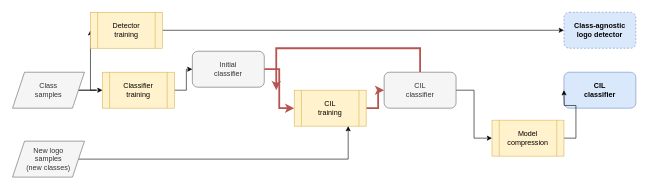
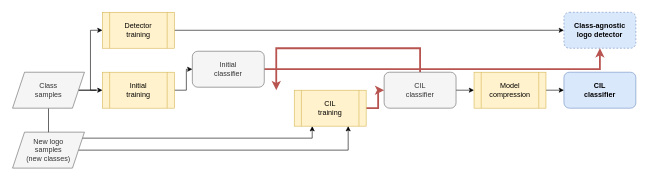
- <mxCell id="7" value="&lt;span style=&quot;font-weight: normal;&quot;&gt;Detector&lt;br&gt;training&lt;/span&gt;" style="shape=process;whiteSpace=wrap;html=1;backgroundOutline=1;fillColor=#fff2cc;strokeColor=#d6b656;fontStyle=1;" parent="1" vertex="1"><mxGeometry x="150" y="20" width="120" height="60" as="geometry" /></mxCell>
+ <mxCell id="7" value="&lt;span style=&quot;font-weight: normal;&quot;&gt;Detector&lt;br&gt;training&lt;/span&gt;" style="shape=process;whiteSpace=wrap;html=1;backgroundOutline=1;fillColor=#fff2cc;strokeColor=#d6b656;fontStyle=1;" parent="1" vertex="1"><mxGeometry x="170" width="120" height="60" as="geometry" y="20" /></mxCell>
- <mxCell id="9" value="&lt;span style=&quot;font-weight: normal;&quot;&gt;Classifier&lt;br&gt;training&lt;br&gt;&lt;/span&gt;" style="shape=process;whiteSpace=wrap;html=1;backgroundOutline=1;fillColor=#fff2cc;strokeColor=#d6b656;fontStyle=1;" parent="1" vertex="1"><mxGeometry x="170" y="120" width="120" height="60" as="geometry" /></mxCell>
+ <mxCell id="9" value="&lt;span style=&quot;font-weight: normal;&quot;&gt;Initial&lt;br&gt;training&lt;br&gt;&lt;/span&gt;" style="shape=process;whiteSpace=wrap;html=1;backgroundOutline=1;fillColor=#fff2cc;strokeColor=#d6b656;fontStyle=1;" parent="1" vertex="1"><mxGeometry x="170" y="120" width="120" height="60" as="geometry" /></mxCell>
- <mxCell id="11" style="edgeStyle=orthogonalEdgeStyle;rounded=0;orthogonalLoop=1;jettySize=auto;html=1;exitX=1;exitY=0.5;exitDx=0;exitDy=0;entryX=0;entryY=0.5;entryDx=0;entryDy=0;fillColor=#f8cecc;strokeColor=#b85450;strokeWidth=3;" edge="1" parent="1" source="12" target="14"><mxGeometry relative="1" as="geometry" /></mxCell>
+ <mxCell id="11" style="edgeStyle=orthogonalEdgeStyle;rounded=0;orthogonalLoop=1;jettySize=auto;html=1;exitX=1;exitY=0.5;exitDx=0;exitDy=0;fillColor=#f8cecc;strokeColor=#b85450;strokeWidth=3;" edge="1" parent="1" source="12" target="10"><mxGeometry relative="1" as="geometry" /></mxCell>
+ <mxCell id="4" style="edgeStyle=orthogonalEdgeStyle;rounded=0;orthogonalLoop=1;jettySize=auto;html=1;exitX=0.5;exitY=1;exitDx=0;exitDy=0;entryX=0.25;entryY=1;entryDx=0;entryDy=0;" edge="1" parent="1" source="5" target="14"><mxGeometry relative="1" as="geometry" /></mxCell>
- <mxCell id="20" value="&lt;span style=&quot;font-weight: normal;&quot;&gt;Model&lt;br&gt;compression&lt;br&gt;&lt;/span&gt;" style="shape=process;whiteSpace=wrap;html=1;backgroundOutline=1;fillColor=#fff2cc;strokeColor=#d6b656;fontStyle=1;" vertex="1" parent="1"><mxGeometry x="820" y="200" width="120" height="60" as="geometry" /></mxCell>
+ <mxCell id="20" value="&lt;span style=&quot;font-weight: normal;&quot;&gt;Model&lt;br&gt;compression&lt;br&gt;&lt;/span&gt;" style="shape=process;whiteSpace=wrap;html=1;backgroundOutline=1;fillColor=#fff2cc;strokeColor=#d6b656;fontStyle=1;" vertex="1" parent="1"><mxGeometry x="790" y="120" width="120" height="60" as="geometry" /></mxCell>
- <mxCell id="22" value="New logo&lt;br&gt;samples&lt;br&gt;(new classes)" style="shape=parallelogram;perimeter=parallelogramPerimeter;whiteSpace=wrap;html=1;fixedSize=1;fillColor=#f5f5f5;fontColor=#333333;strokeColor=#666666;" vertex="1" parent="1"><mxGeometry x="20" y="235" width="120" height="60" as="geometry" /></mxCell>
+ <mxCell id="22" value="New logo&lt;br&gt;samples&lt;br&gt;(new classes)" style="shape=parallelogram;perimeter=parallelogramPerimeter;whiteSpace=wrap;html=1;fixedSize=1;fillColor=#f5f5f5;fontColor=#333333;strokeColor=#666666;" vertex="1" parent="1"><mxGeometry x="20" y="220" width="120" height="60" as="geometry" /></mxCell>
